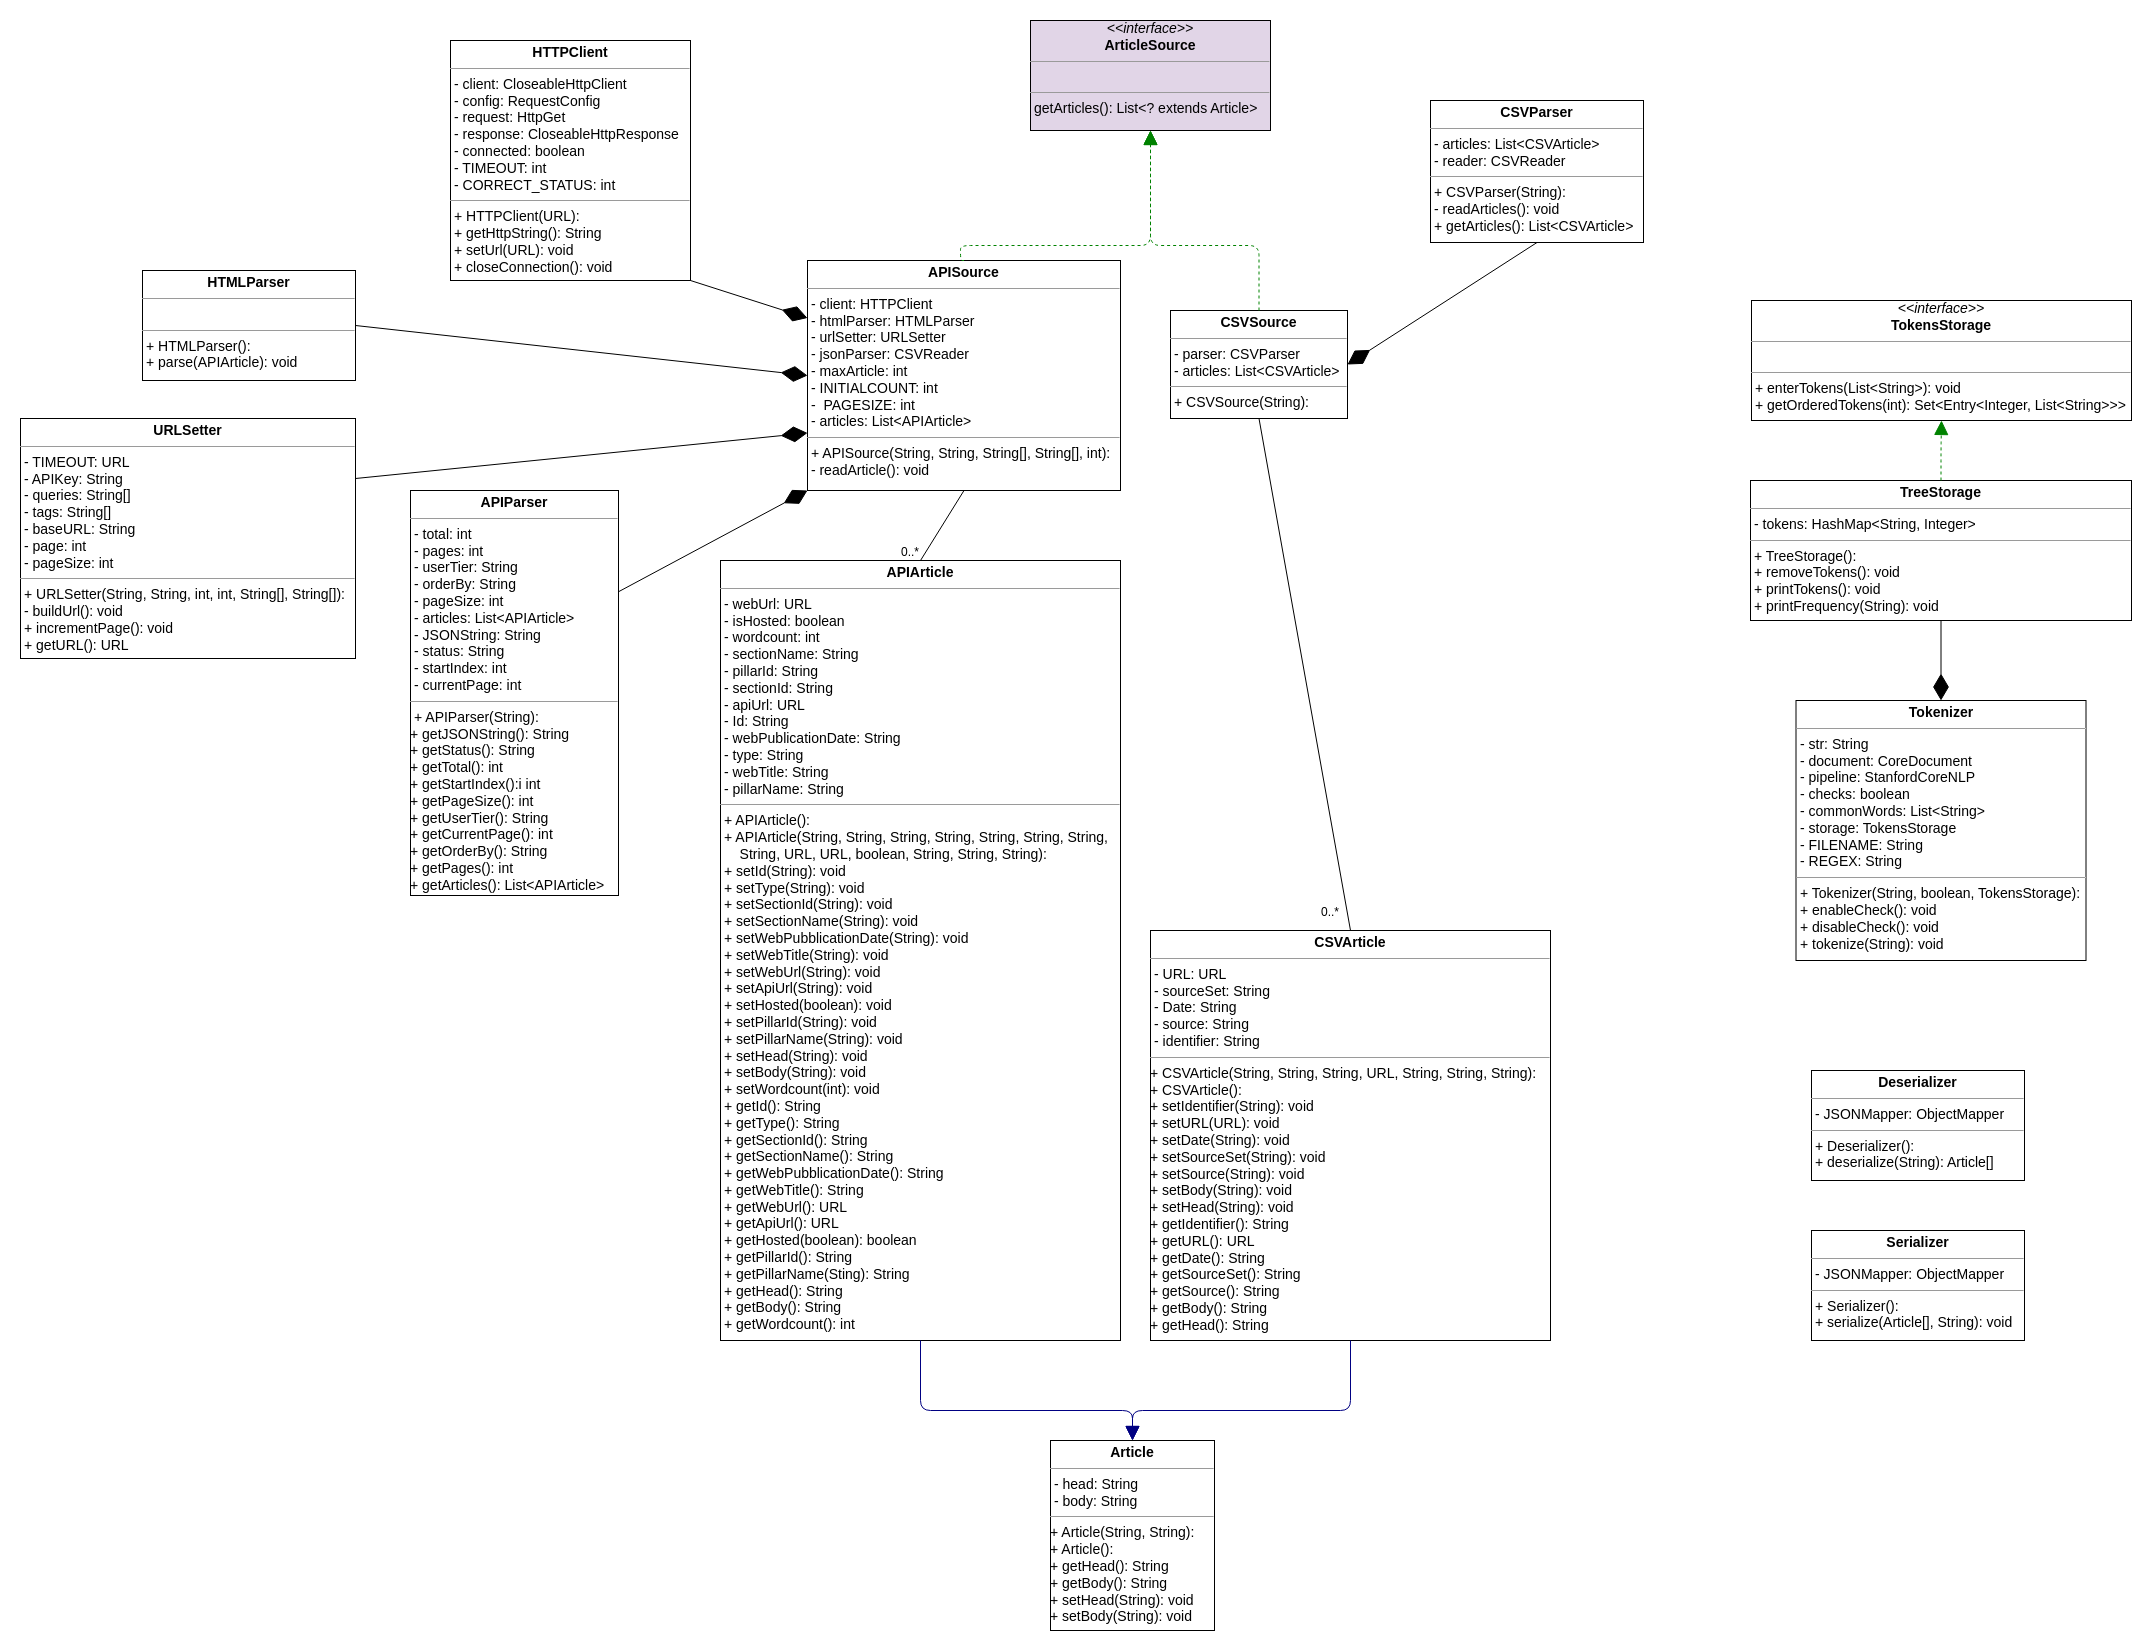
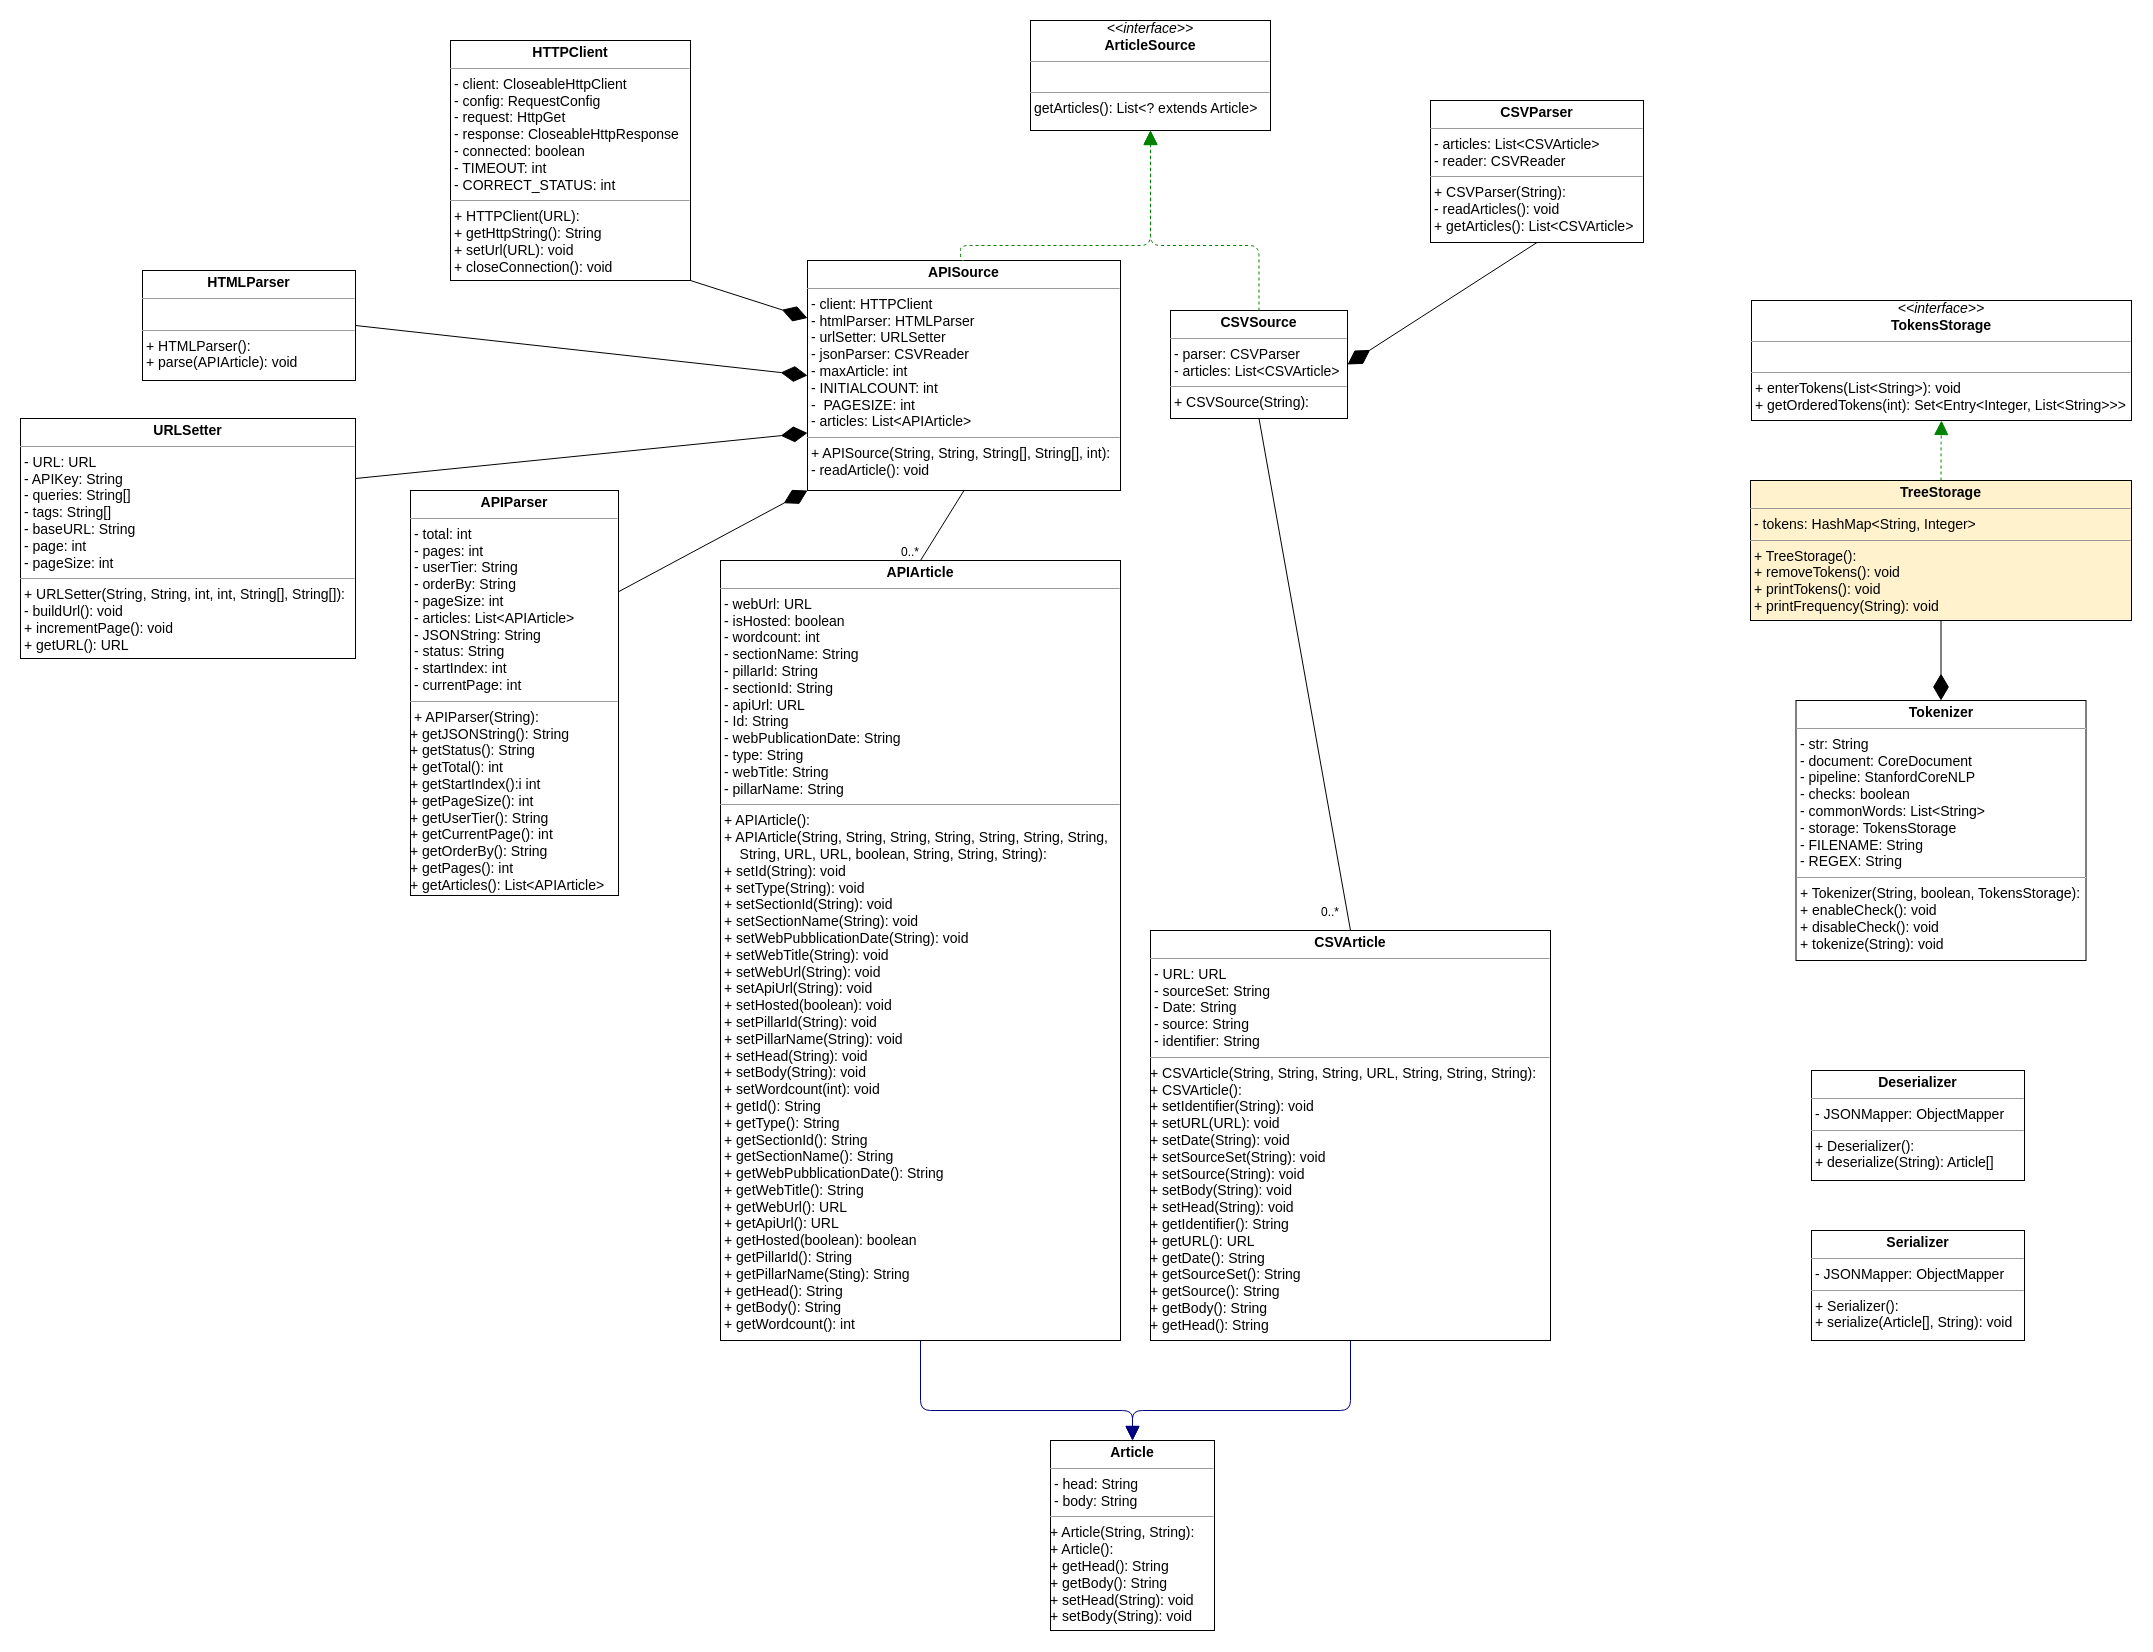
- <mxCell id="21" value="&lt;div style=&quot;text-align: center; line-height: 120%;&quot;&gt;&lt;i style=&quot;background-color: initial; border-color: var(--border-color);&quot;&gt;&amp;lt;&amp;lt;interface&amp;gt;&amp;gt;&lt;/i&gt;&lt;br&gt;&lt;/div&gt;&lt;b style=&quot;border-color: var(--border-color);&quot;&gt;&lt;div style=&quot;text-align: center; line-height: 120%;&quot;&gt;&lt;b style=&quot;background-color: initial; border-color: var(--border-color);&quot;&gt;ArticleSource&lt;/b&gt;&lt;/div&gt;&lt;/b&gt;&lt;hr style=&quot;line-height: 120%;&quot; size=&quot;1&quot;&gt;&lt;p style=&quot;margin: 0px 0px 0px 4px; line-height: 120%;&quot;&gt;&lt;/p&gt;&lt;p style=&quot;margin: 0px 0px 0px 4px; line-height: 120%;&quot;&gt;&amp;nbsp;&lt;/p&gt;&lt;hr style=&quot;line-height: 120%;&quot; size=&quot;1&quot;&gt;&lt;p style=&quot;margin: 0px 0px 0px 4px; line-height: 120%;&quot;&gt;getArticles(): List&amp;lt;? extends Article&amp;gt;&lt;/p&gt;" style="verticalAlign=top;align=left;overflow=fill;fontSize=14;fontFamily=Helvetica;html=1;rounded=0;shadow=0;comic=0;labelBackgroundColor=none;strokeWidth=1;fillColor=#e1d5e7;" parent="1" vertex="1"><mxGeometry x="1030" y="20" width="240" height="110" as="geometry" /></mxCell>
+ <mxCell id="21" value="&lt;div style=&quot;text-align: center; line-height: 120%;&quot;&gt;&lt;i style=&quot;background-color: initial; border-color: var(--border-color);&quot;&gt;&amp;lt;&amp;lt;interface&amp;gt;&amp;gt;&lt;/i&gt;&lt;br&gt;&lt;/div&gt;&lt;b style=&quot;border-color: var(--border-color);&quot;&gt;&lt;div style=&quot;text-align: center; line-height: 120%;&quot;&gt;&lt;b style=&quot;background-color: initial; border-color: var(--border-color);&quot;&gt;ArticleSource&lt;/b&gt;&lt;/div&gt;&lt;/b&gt;&lt;hr style=&quot;line-height: 120%;&quot; size=&quot;1&quot;&gt;&lt;p style=&quot;margin: 0px 0px 0px 4px; line-height: 120%;&quot;&gt;&lt;/p&gt;&lt;p style=&quot;margin: 0px 0px 0px 4px; line-height: 120%;&quot;&gt;&amp;nbsp;&lt;/p&gt;&lt;hr style=&quot;line-height: 120%;&quot; size=&quot;1&quot;&gt;&lt;p style=&quot;margin: 0px 0px 0px 4px; line-height: 120%;&quot;&gt;getArticles(): List&amp;lt;? extends Article&amp;gt;&lt;/p&gt;" style="verticalAlign=top;align=left;overflow=fill;fontSize=14;fontFamily=Helvetica;html=1;rounded=0;shadow=0;comic=0;labelBackgroundColor=none;strokeWidth=1;" parent="1" vertex="1"><mxGeometry x="1030" y="20" width="240" height="110" as="geometry" /></mxCell>
- <mxCell id="11" value="&lt;p style=&quot;margin: 4px 0px 0px; text-align: center; line-height: 120%;&quot;&gt;&lt;b&gt;URLSetter&lt;/b&gt;&lt;/p&gt;&lt;hr style=&quot;line-height: 120%;&quot; size=&quot;1&quot;&gt;&lt;p style=&quot;margin: 0px 0px 0px 4px; line-height: 120%;&quot;&gt;&lt;/p&gt;&lt;p style=&quot;margin: 0px 0px 0px 4px; line-height: 120%;&quot;&gt;- TIMEOUT: URL&lt;/p&gt;&lt;p style=&quot;margin: 0px 0px 0px 4px; line-height: 120%;&quot;&gt;- APIKey: String&lt;/p&gt;&lt;p style=&quot;margin: 0px 0px 0px 4px; line-height: 120%;&quot;&gt;- queries: String[]&lt;/p&gt;&lt;p style=&quot;margin: 0px 0px 0px 4px; line-height: 120%;&quot;&gt;- tags: String[]&lt;/p&gt;&lt;p style=&quot;margin: 0px 0px 0px 4px; line-height: 120%;&quot;&gt;- baseURL: String&lt;/p&gt;&lt;p style=&quot;margin: 0px 0px 0px 4px; line-height: 120%;&quot;&gt;- page: int&lt;/p&gt;&lt;p style=&quot;margin: 0px 0px 0px 4px; line-height: 120%;&quot;&gt;- pageSize: int&lt;/p&gt;&lt;hr style=&quot;line-height: 120%;&quot; size=&quot;1&quot;&gt;&lt;p style=&quot;margin: 0px 0px 0px 4px; line-height: 120%;&quot;&gt;+ URLSetter(String, String, int, int, String[], String[]):&lt;/p&gt;&lt;p style=&quot;margin: 0px 0px 0px 4px; line-height: 120%;&quot;&gt;- buildUrl(): void&lt;br&gt;+ incrementPage(): void&lt;/p&gt;&lt;p style=&quot;margin: 0px 0px 0px 4px; line-height: 120%;&quot;&gt;+ getURL(): URL&lt;/p&gt;&lt;p style=&quot;margin: 0px 0px 0px 4px; line-height: 120%;&quot;&gt;&lt;br&gt;&lt;/p&gt;" style="verticalAlign=top;align=left;overflow=fill;fontSize=14;fontFamily=Helvetica;html=1;rounded=0;shadow=0;comic=0;labelBackgroundColor=none;strokeWidth=1;" parent="1" vertex="1"><mxGeometry x="20" y="418" width="335" height="240" as="geometry" /></mxCell>
+ <mxCell id="11" value="&lt;p style=&quot;margin: 4px 0px 0px; text-align: center; line-height: 120%;&quot;&gt;&lt;b&gt;URLSetter&lt;/b&gt;&lt;/p&gt;&lt;hr style=&quot;line-height: 120%;&quot; size=&quot;1&quot;&gt;&lt;p style=&quot;margin: 0px 0px 0px 4px; line-height: 120%;&quot;&gt;&lt;/p&gt;&lt;p style=&quot;margin: 0px 0px 0px 4px; line-height: 120%;&quot;&gt;- URL: URL&lt;/p&gt;&lt;p style=&quot;margin: 0px 0px 0px 4px; line-height: 120%;&quot;&gt;- APIKey: String&lt;/p&gt;&lt;p style=&quot;margin: 0px 0px 0px 4px; line-height: 120%;&quot;&gt;- queries: String[]&lt;/p&gt;&lt;p style=&quot;margin: 0px 0px 0px 4px; line-height: 120%;&quot;&gt;- tags: String[]&lt;/p&gt;&lt;p style=&quot;margin: 0px 0px 0px 4px; line-height: 120%;&quot;&gt;- baseURL: String&lt;/p&gt;&lt;p style=&quot;margin: 0px 0px 0px 4px; line-height: 120%;&quot;&gt;- page: int&lt;/p&gt;&lt;p style=&quot;margin: 0px 0px 0px 4px; line-height: 120%;&quot;&gt;- pageSize: int&lt;/p&gt;&lt;hr style=&quot;line-height: 120%;&quot; size=&quot;1&quot;&gt;&lt;p style=&quot;margin: 0px 0px 0px 4px; line-height: 120%;&quot;&gt;+ URLSetter(String, String, int, int, String[], String[]):&lt;/p&gt;&lt;p style=&quot;margin: 0px 0px 0px 4px; line-height: 120%;&quot;&gt;- buildUrl(): void&lt;br&gt;+ incrementPage(): void&lt;/p&gt;&lt;p style=&quot;margin: 0px 0px 0px 4px; line-height: 120%;&quot;&gt;+ getURL(): URL&lt;/p&gt;&lt;p style=&quot;margin: 0px 0px 0px 4px; line-height: 120%;&quot;&gt;&lt;br&gt;&lt;/p&gt;" style="verticalAlign=top;align=left;overflow=fill;fontSize=14;fontFamily=Helvetica;html=1;rounded=0;shadow=0;comic=0;labelBackgroundColor=none;strokeWidth=1;" parent="1" vertex="1"><mxGeometry x="20" y="418" width="335" height="240" as="geometry" /></mxCell>
- <mxCell id="10" value="&lt;p style=&quot;margin: 4px 0px 0px; text-align: center; line-height: 120%;&quot;&gt;&lt;b&gt;TreeStorage&lt;/b&gt;&lt;/p&gt;&lt;hr style=&quot;line-height: 120%;&quot; size=&quot;1&quot;&gt;&lt;p style=&quot;margin: 0px 0px 0px 4px; line-height: 120%;&quot;&gt;- tokens:&amp;nbsp;HashMap&amp;lt;String, Integer&amp;gt;&lt;/p&gt;&lt;hr style=&quot;line-height: 120%;&quot; size=&quot;1&quot;&gt;&lt;p style=&quot;margin: 0px 0px 0px 4px; line-height: 120%;&quot;&gt;+ TreeStorage():&lt;/p&gt;&lt;p style=&quot;margin: 0px 0px 0px 4px; line-height: 120%;&quot;&gt;+ removeTokens(): void&lt;br&gt;+ printTokens(): void&lt;br&gt;+ printFrequency(String): void&lt;br&gt;&lt;/p&gt;" style="verticalAlign=top;align=left;overflow=fill;fontSize=14;fontFamily=Helvetica;html=1;rounded=0;shadow=0;comic=0;labelBackgroundColor=none;strokeWidth=1;" parent="1" vertex="1"><mxGeometry x="1750" y="480" width="381" height="140" as="geometry" /></mxCell>
+ <mxCell id="10" value="&lt;p style=&quot;margin: 4px 0px 0px; text-align: center; line-height: 120%;&quot;&gt;&lt;b&gt;TreeStorage&lt;/b&gt;&lt;/p&gt;&lt;hr style=&quot;line-height: 120%;&quot; size=&quot;1&quot;&gt;&lt;p style=&quot;margin: 0px 0px 0px 4px; line-height: 120%;&quot;&gt;- tokens:&amp;nbsp;HashMap&amp;lt;String, Integer&amp;gt;&lt;/p&gt;&lt;hr style=&quot;line-height: 120%;&quot; size=&quot;1&quot;&gt;&lt;p style=&quot;margin: 0px 0px 0px 4px; line-height: 120%;&quot;&gt;+ TreeStorage():&lt;/p&gt;&lt;p style=&quot;margin: 0px 0px 0px 4px; line-height: 120%;&quot;&gt;+ removeTokens(): void&lt;br&gt;+ printTokens(): void&lt;br&gt;+ printFrequency(String): void&lt;br&gt;&lt;/p&gt;" style="verticalAlign=top;align=left;overflow=fill;fontSize=14;fontFamily=Helvetica;html=1;rounded=0;shadow=0;comic=0;labelBackgroundColor=none;strokeWidth=1;fillColor=#fff2cc;" parent="1" vertex="1"><mxGeometry x="1750" y="480" width="381" height="140" as="geometry" /></mxCell>
